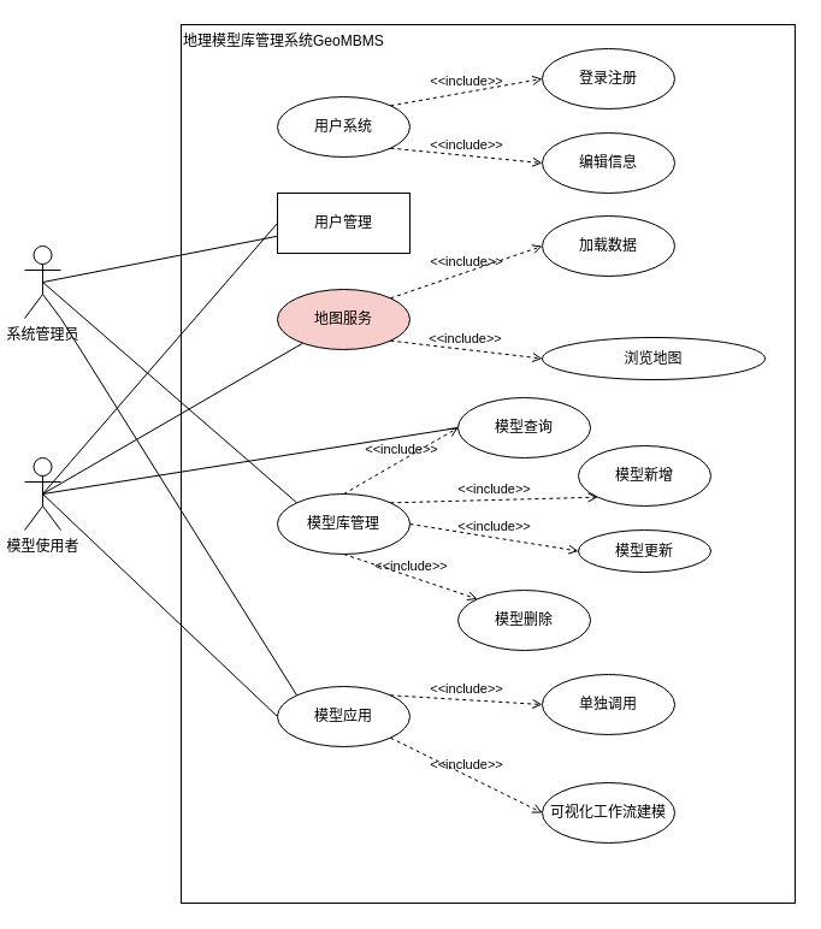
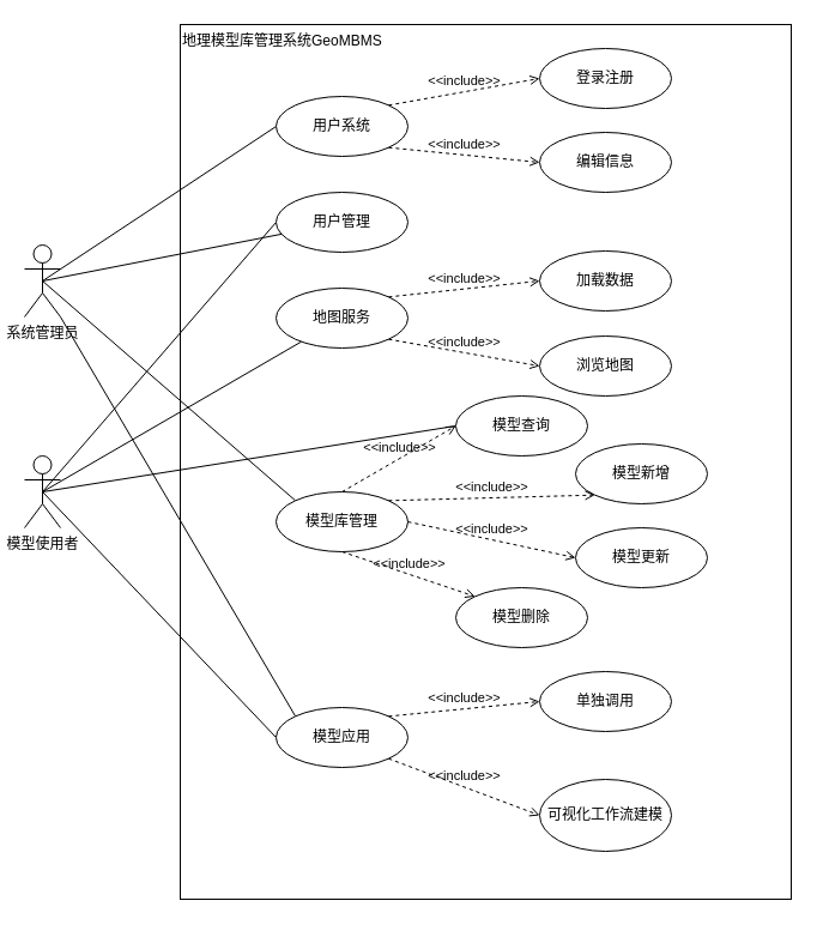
+ <mxCell id="3" style="rounded=0;orthogonalLoop=1;jettySize=auto;html=1;exitX=0.5;exitY=0.5;exitDx=0;exitDy=0;exitPerimeter=0;entryX=0;entryY=0.5;entryDx=0;entryDy=0;endArrow=none;endFill=0;" edge="1" parent="1" source="6" target="12"><mxGeometry relative="1" as="geometry" /></mxCell>
- <mxCell id="37" value="用户管理" style="whiteSpace=wrap;html=1;rounded=0;" vertex="1" parent="1"><mxGeometry x="230" y="160" width="110" height="50" as="geometry" /></mxCell>
+ <mxCell id="37" value="用户管理" style="ellipse;whiteSpace=wrap;html=1;" vertex="1" parent="1"><mxGeometry x="230" y="160" width="110" height="50" as="geometry" /></mxCell>
- <mxCell id="16" value="加载数据" style="ellipse;whiteSpace=wrap;html=1;" vertex="1" parent="1"><mxGeometry x="450" y="179" width="110" height="50" as="geometry" /></mxCell>
+ <mxCell id="16" value="加载数据" style="ellipse;whiteSpace=wrap;html=1;" vertex="1" parent="1"><mxGeometry x="450" y="209" width="110" height="50" as="geometry" /></mxCell>
- <mxCell id="15" value="地图服务" style="ellipse;whiteSpace=wrap;html=1;fillColor=#f8cecc;" vertex="1" parent="1"><mxGeometry x="230" y="240" width="110" height="50" as="geometry" /></mxCell>
+ <mxCell id="15" value="地图服务" style="ellipse;whiteSpace=wrap;html=1;" vertex="1" parent="1"><mxGeometry x="230" y="240" width="110" height="50" as="geometry" /></mxCell>
- <mxCell id="17" value="浏览地图" style="ellipse;whiteSpace=wrap;html=1;" vertex="1" parent="1"><mxGeometry x="450" y="280" width="185" height="35" as="geometry" /></mxCell>
+ <mxCell id="17" value="浏览地图" style="ellipse;whiteSpace=wrap;html=1;" vertex="1" parent="1"><mxGeometry x="450" y="280" width="110" height="50" as="geometry" /></mxCell>
- <mxCell id="21" value="模型更新" style="ellipse;whiteSpace=wrap;html=1;" vertex="1" parent="1"><mxGeometry x="480" y="440" width="110" height="35" as="geometry" /></mxCell>
+ <mxCell id="21" value="模型更新" style="ellipse;whiteSpace=wrap;html=1;" vertex="1" parent="1"><mxGeometry x="480" y="440" width="110" height="50" as="geometry" /></mxCell>
- <mxCell id="23" value="模型应用" style="ellipse;whiteSpace=wrap;html=1;" vertex="1" parent="1"><mxGeometry x="230" y="570" width="110" height="50" as="geometry" /></mxCell>
+ <mxCell id="23" value="模型应用" style="ellipse;whiteSpace=wrap;html=1;" vertex="1" parent="1"><mxGeometry x="230" y="590" width="110" height="50" as="geometry" /></mxCell>
- <mxCell id="25" value="可视化工作流建模" style="ellipse;whiteSpace=wrap;html=1;" vertex="1" parent="1"><mxGeometry x="450" y="650" width="110" height="50" as="geometry" /></mxCell>
+ <mxCell id="25" value="可视化工作流建模" style="ellipse;whiteSpace=wrap;html=1;" vertex="1" parent="1"><mxGeometry x="450" y="650" width="110" height="60" as="geometry" /></mxCell>
